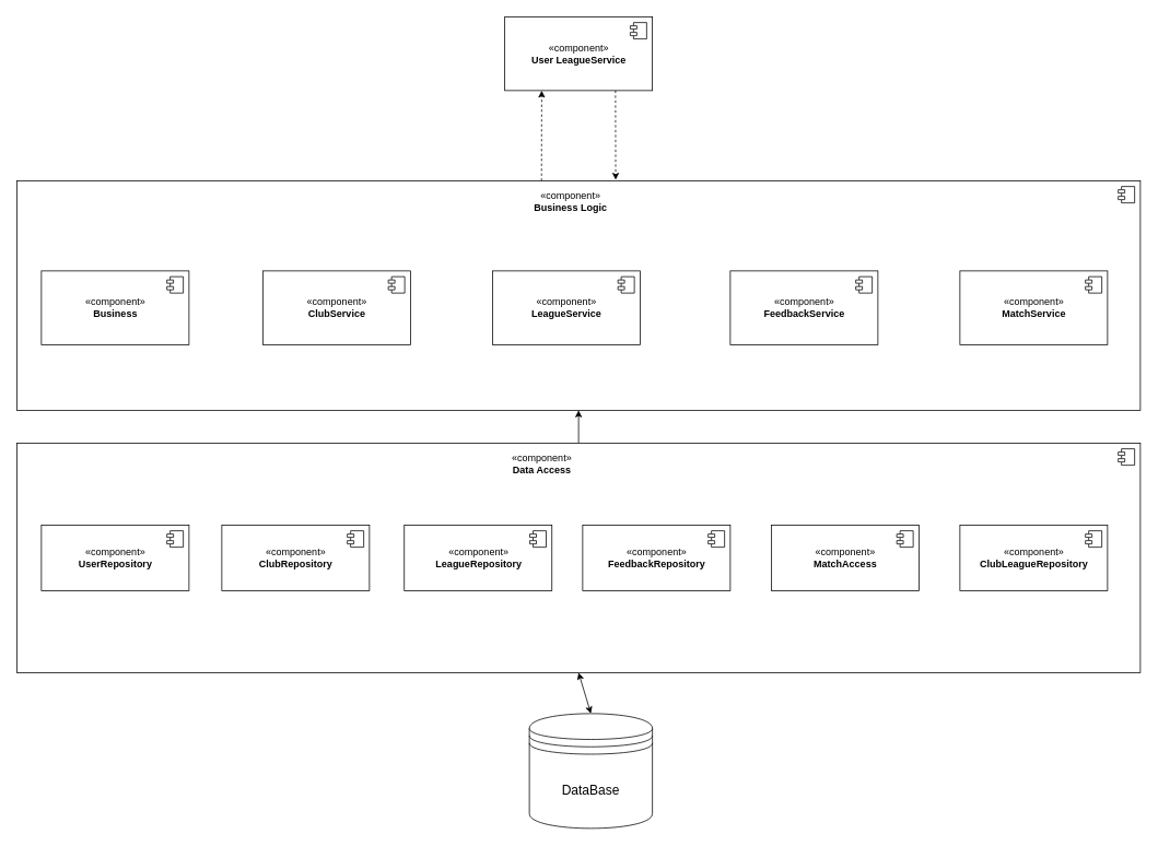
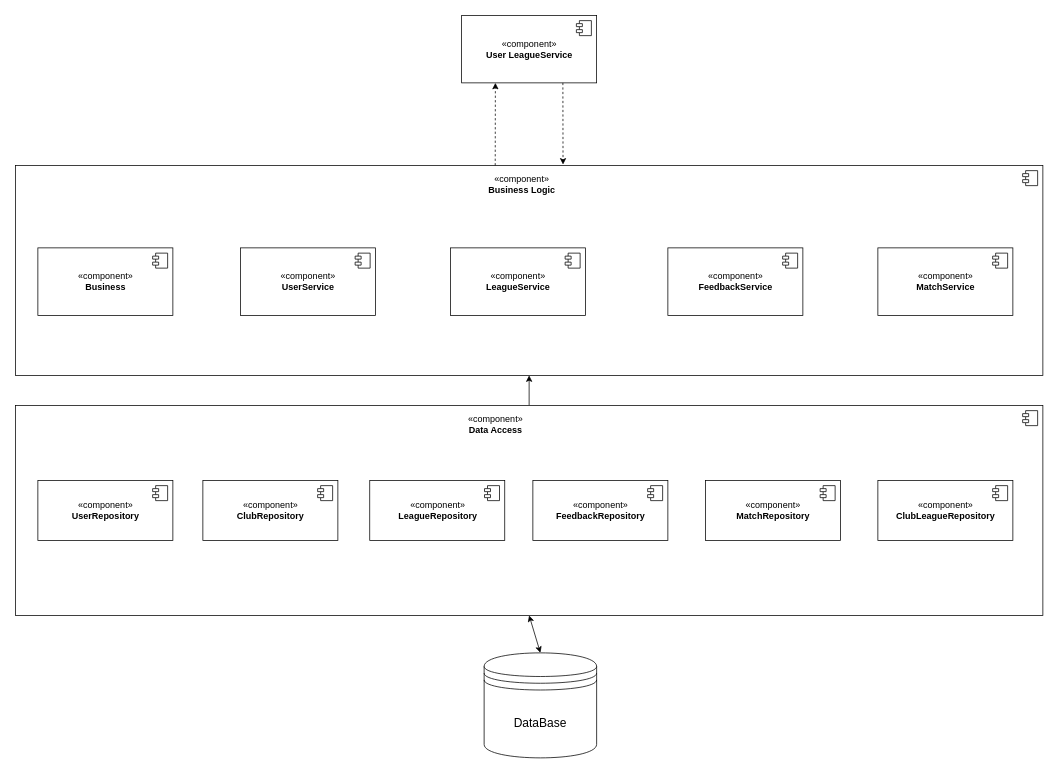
- <mxCell id="9" value="«component»&lt;br&gt;&lt;b&gt;Club&lt;/b&gt;&lt;b style=&quot;background-color: initial;&quot;&gt;Service&lt;/b&gt;" style="html=1;dropTarget=0;labelBackgroundColor=none;fontColor=default;" parent="1" vertex="1"><mxGeometry x="320" y="330" width="180" height="90" as="geometry" /></mxCell>
+ <mxCell id="9" value="«component»&lt;br&gt;&lt;b&gt;User&lt;/b&gt;&lt;b style=&quot;background-color: initial;&quot;&gt;Service&lt;/b&gt;" style="html=1;dropTarget=0;labelBackgroundColor=none;fontColor=default;" parent="1" vertex="1"><mxGeometry x="320" y="330" width="180" height="90" as="geometry" /></mxCell>
- <mxCell id="24" value="«component»&lt;br&gt;&lt;b&gt;Match&lt;/b&gt;&lt;b&gt;Access&lt;/b&gt;" style="html=1;dropTarget=0;labelBackgroundColor=none;fontColor=default;" parent="1" vertex="1"><mxGeometry x="940" y="640" width="180" height="80" as="geometry" /></mxCell>
+ <mxCell id="24" value="«component»&lt;br&gt;&lt;b&gt;Match&lt;/b&gt;&lt;b&gt;Repository&lt;/b&gt;" style="html=1;dropTarget=0;labelBackgroundColor=none;fontColor=default;" parent="1" vertex="1"><mxGeometry x="940" y="640" width="180" height="80" as="geometry" /></mxCell>
